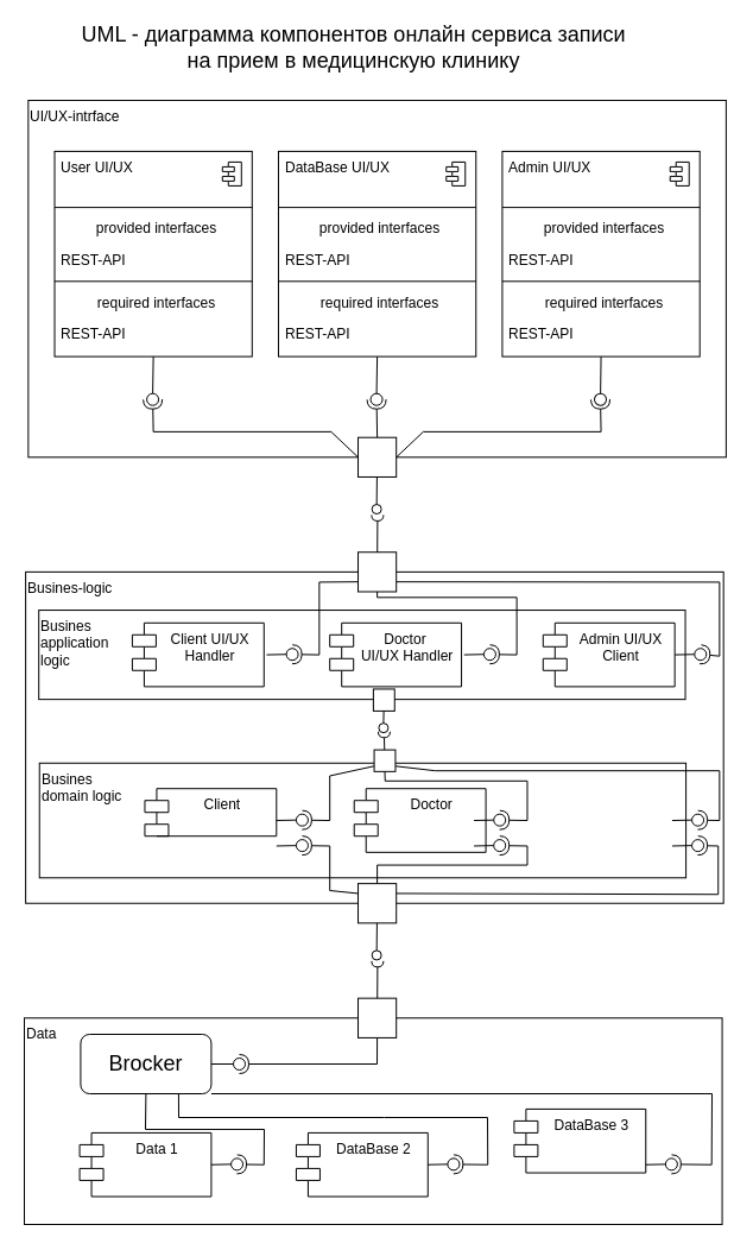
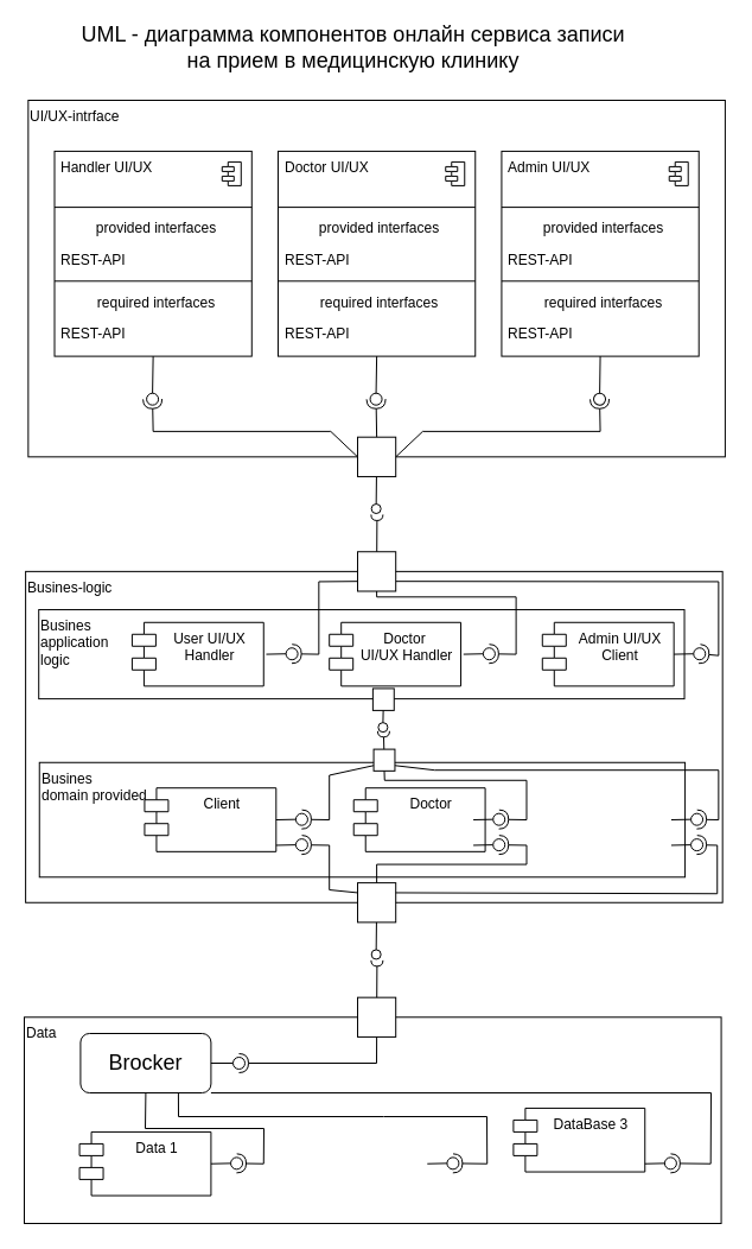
- <mxCell id="27" value="User UI/UX" style="html=1;align=left;spacingLeft=4;verticalAlign=top;strokeColor=none;fillColor=none;" parent="26" vertex="1"><mxGeometry width="166.292" height="42.905" as="geometry" /></mxCell>
+ <mxCell id="27" value="Handler UI/UX" style="html=1;align=left;spacingLeft=4;verticalAlign=top;strokeColor=none;fillColor=none;" parent="26" vertex="1"><mxGeometry width="166.292" height="42.905" as="geometry" /></mxCell>
- <mxCell id="38" value="DataBase UI/UX" style="html=1;align=left;spacingLeft=4;verticalAlign=top;strokeColor=none;fillColor=none;" vertex="1" parent="37"><mxGeometry width="166.292" height="42.905" as="geometry" /></mxCell>
+ <mxCell id="38" value="Doctor UI/UX" style="html=1;align=left;spacingLeft=4;verticalAlign=top;strokeColor=none;fillColor=none;" vertex="1" parent="37"><mxGeometry width="166.292" height="42.905" as="geometry" /></mxCell>
- <mxCell id="90" value="Client UI/UX Handler" style="shape=module;align=left;spacingLeft=20;align=center;verticalAlign=top;whiteSpace=wrap;" vertex="1" parent="2"><mxGeometry x="90.906" y="503.774" width="110.861" height="53.631" as="geometry" /></mxCell>
+ <mxCell id="90" value="User UI/UX Handler" style="shape=module;align=left;spacingLeft=20;align=center;verticalAlign=top;whiteSpace=wrap;" vertex="1" parent="2"><mxGeometry x="90.906" y="503.774" width="110.861" height="53.631" as="geometry" /></mxCell>
- <mxCell id="8" value="Busines&lt;br&gt;domain logic" style="html=1;fillColor=default;align=left;verticalAlign=top;" vertex="1" parent="7"><mxGeometry width="544.33" height="96.536" as="geometry" /></mxCell>
+ <mxCell id="8" value="Busines&lt;br&gt;domain provided" style="html=1;fillColor=default;align=left;verticalAlign=top;" vertex="1" parent="7"><mxGeometry width="544.33" height="96.536" as="geometry" /></mxCell>
- <mxCell id="9" value="Client" style="shape=module;align=left;spacingLeft=20;align=center;verticalAlign=top;" parent="7" vertex="1"><mxGeometry x="88.689" y="21.452" width="110.861" height="40" as="geometry" /></mxCell>
+ <mxCell id="9" value="Client" style="shape=module;align=left;spacingLeft=20;align=center;verticalAlign=top;" parent="7" vertex="1"><mxGeometry x="88.689" y="21.452" width="110.861" height="53.631" as="geometry" /></mxCell>
- <mxCell id="109" value="DataBase 2" style="shape=module;align=left;spacingLeft=20;align=center;verticalAlign=top;fillColor=default;" vertex="1" parent="2"><mxGeometry x="228.929" y="932.917" width="110.861" height="53.631" as="geometry" /></mxCell>
